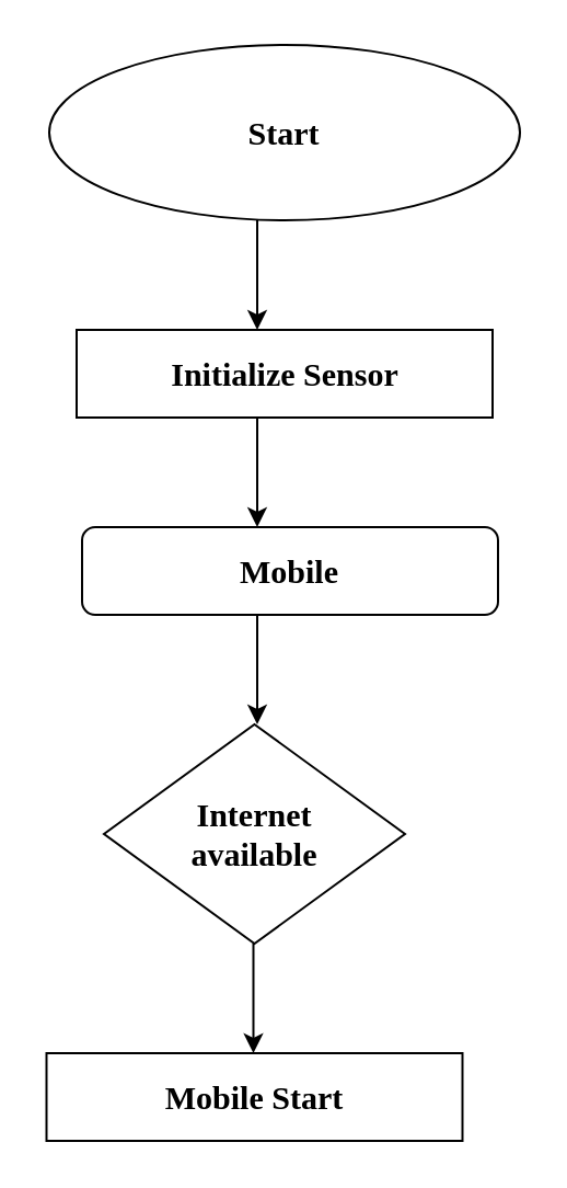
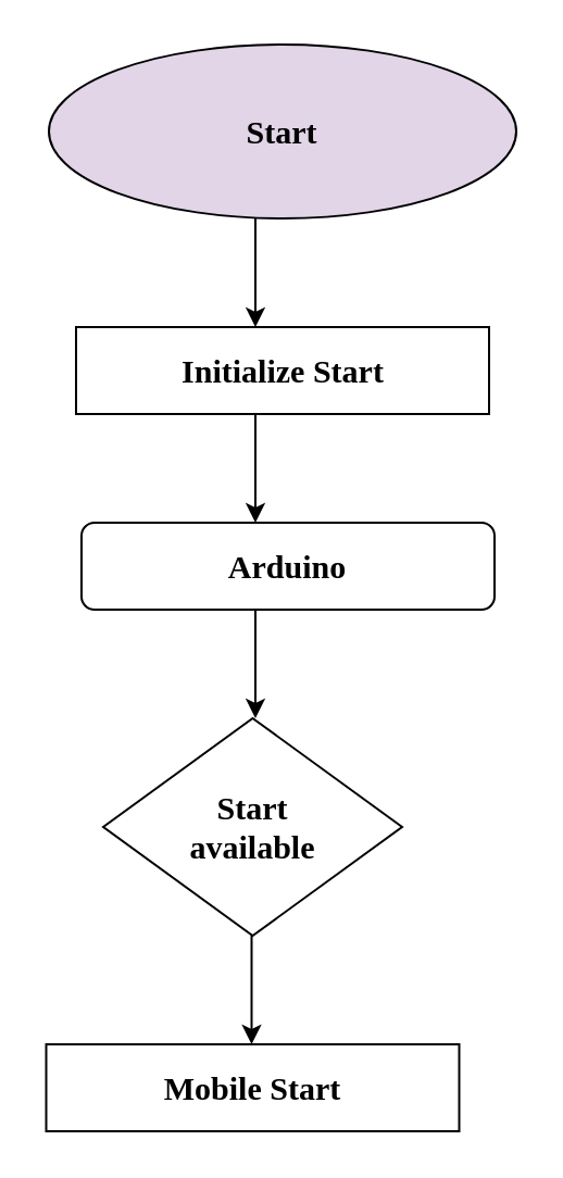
- <mxCell id="2" value="&lt;b&gt;&lt;font style=&quot;font-size: 15px;&quot;&gt;Start&lt;/font&gt;&lt;/b&gt;" style="ellipse;whiteSpace=wrap;html=1;fontFamily=Times New Roman;" vertex="1" parent="1"><mxGeometry x="22" y="20" width="215" height="80" as="geometry" /></mxCell>
+ <mxCell id="2" value="&lt;b&gt;&lt;font style=&quot;font-size: 15px;&quot;&gt;Start&lt;/font&gt;&lt;/b&gt;" style="ellipse;whiteSpace=wrap;html=1;fontFamily=Times New Roman;fillColor=#e1d5e7;" vertex="1" parent="1"><mxGeometry x="22" y="20" width="215" height="80" as="geometry" /></mxCell>
- <mxCell id="3" value="&lt;b&gt;Initialize Sensor&lt;/b&gt;" style="rounded=0;whiteSpace=wrap;html=1;fontFamily=Times New Roman;fontSize=15;" vertex="1" parent="1"><mxGeometry x="34.5" y="150" width="190" height="40" as="geometry" /></mxCell>
+ <mxCell id="3" value="&lt;b&gt;Initialize Start&lt;/b&gt;" style="rounded=0;whiteSpace=wrap;html=1;fontFamily=Times New Roman;fontSize=15;" vertex="1" parent="1"><mxGeometry x="34.5" y="150" width="190" height="40" as="geometry" /></mxCell>
- <mxCell id="5" value="&lt;b&gt;Mobile&lt;/b&gt;" style="rounded=1;whiteSpace=wrap;html=1;fontFamily=Times New Roman;fontSize=15;" vertex="1" parent="1"><mxGeometry x="37" y="240" width="190" height="40" as="geometry" /></mxCell>
+ <mxCell id="5" value="&lt;b&gt;Arduino&lt;/b&gt;" style="rounded=1;whiteSpace=wrap;html=1;fontFamily=Times New Roman;fontSize=15;" vertex="1" parent="1"><mxGeometry x="37" y="240" width="190" height="40" as="geometry" /></mxCell>
- <mxCell id="8" value="&lt;b&gt;Internet&lt;/b&gt;&lt;div&gt;&lt;b&gt;available&lt;/b&gt;&lt;/div&gt;" style="rhombus;whiteSpace=wrap;html=1;fontFamily=Times New Roman;fontSize=15;" vertex="1" parent="1"><mxGeometry x="47" y="330" width="137.5" height="100" as="geometry" /></mxCell>
+ <mxCell id="8" value="&lt;b&gt;Start&lt;/b&gt;&lt;div&gt;&lt;b&gt;available&lt;/b&gt;&lt;/div&gt;" style="rhombus;whiteSpace=wrap;html=1;fontFamily=Times New Roman;fontSize=15;" vertex="1" parent="1"><mxGeometry x="47" y="330" width="137.5" height="100" as="geometry" /></mxCell>
